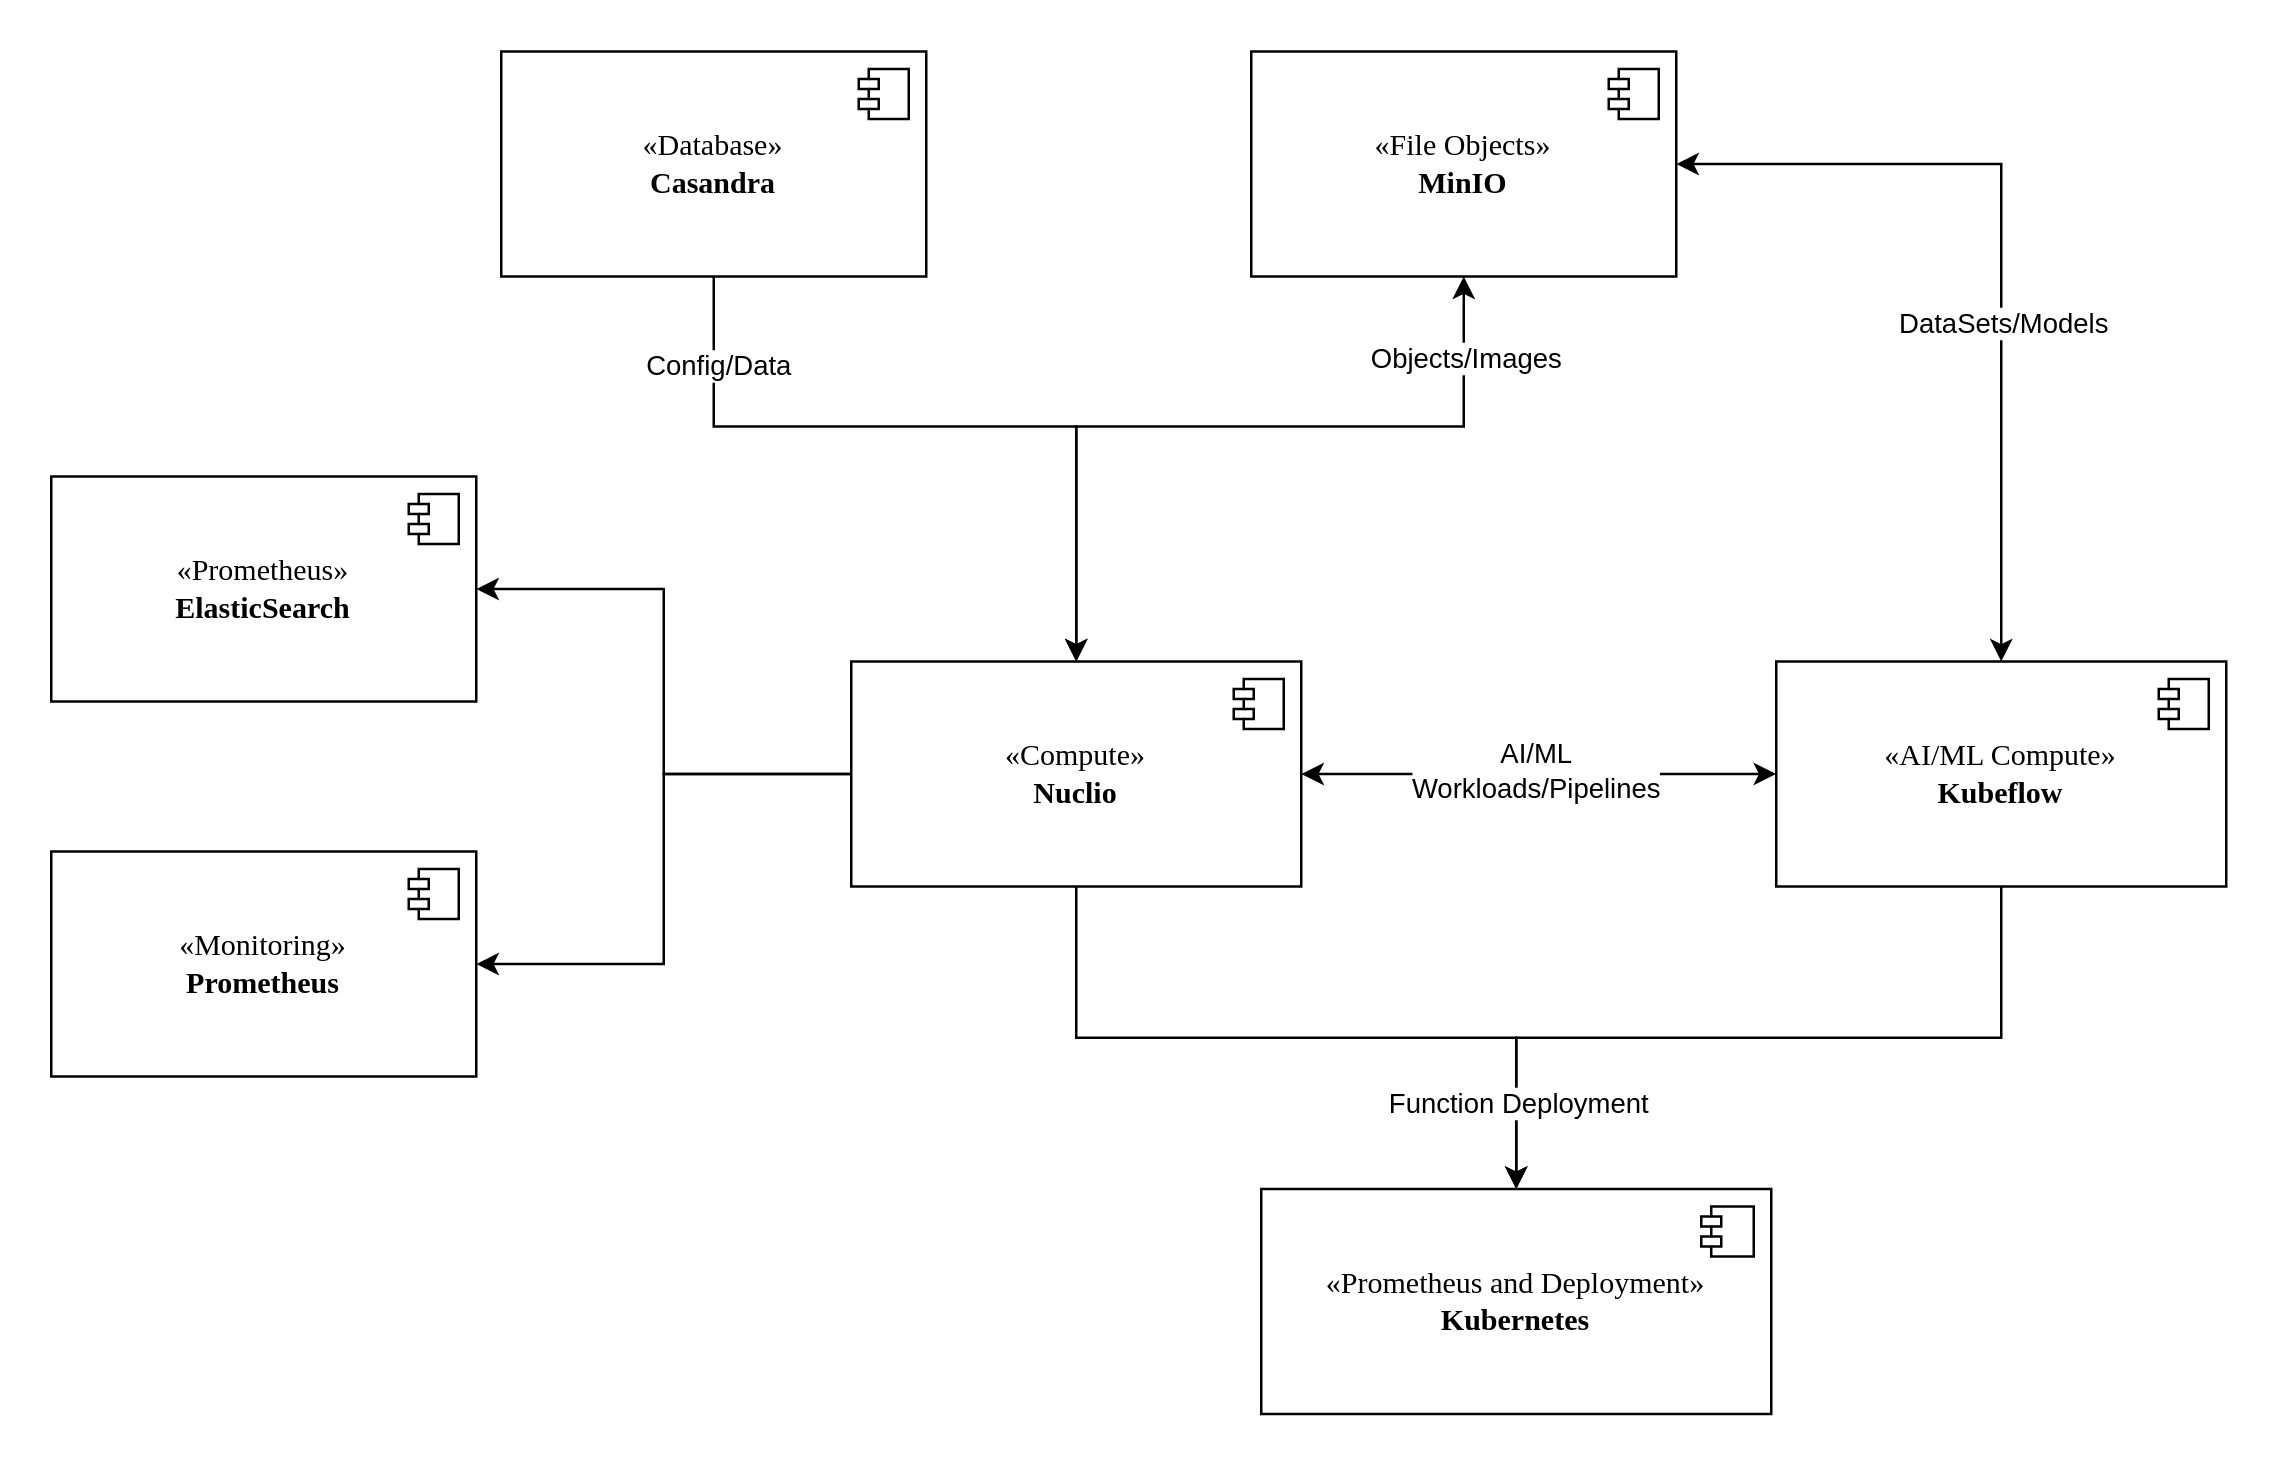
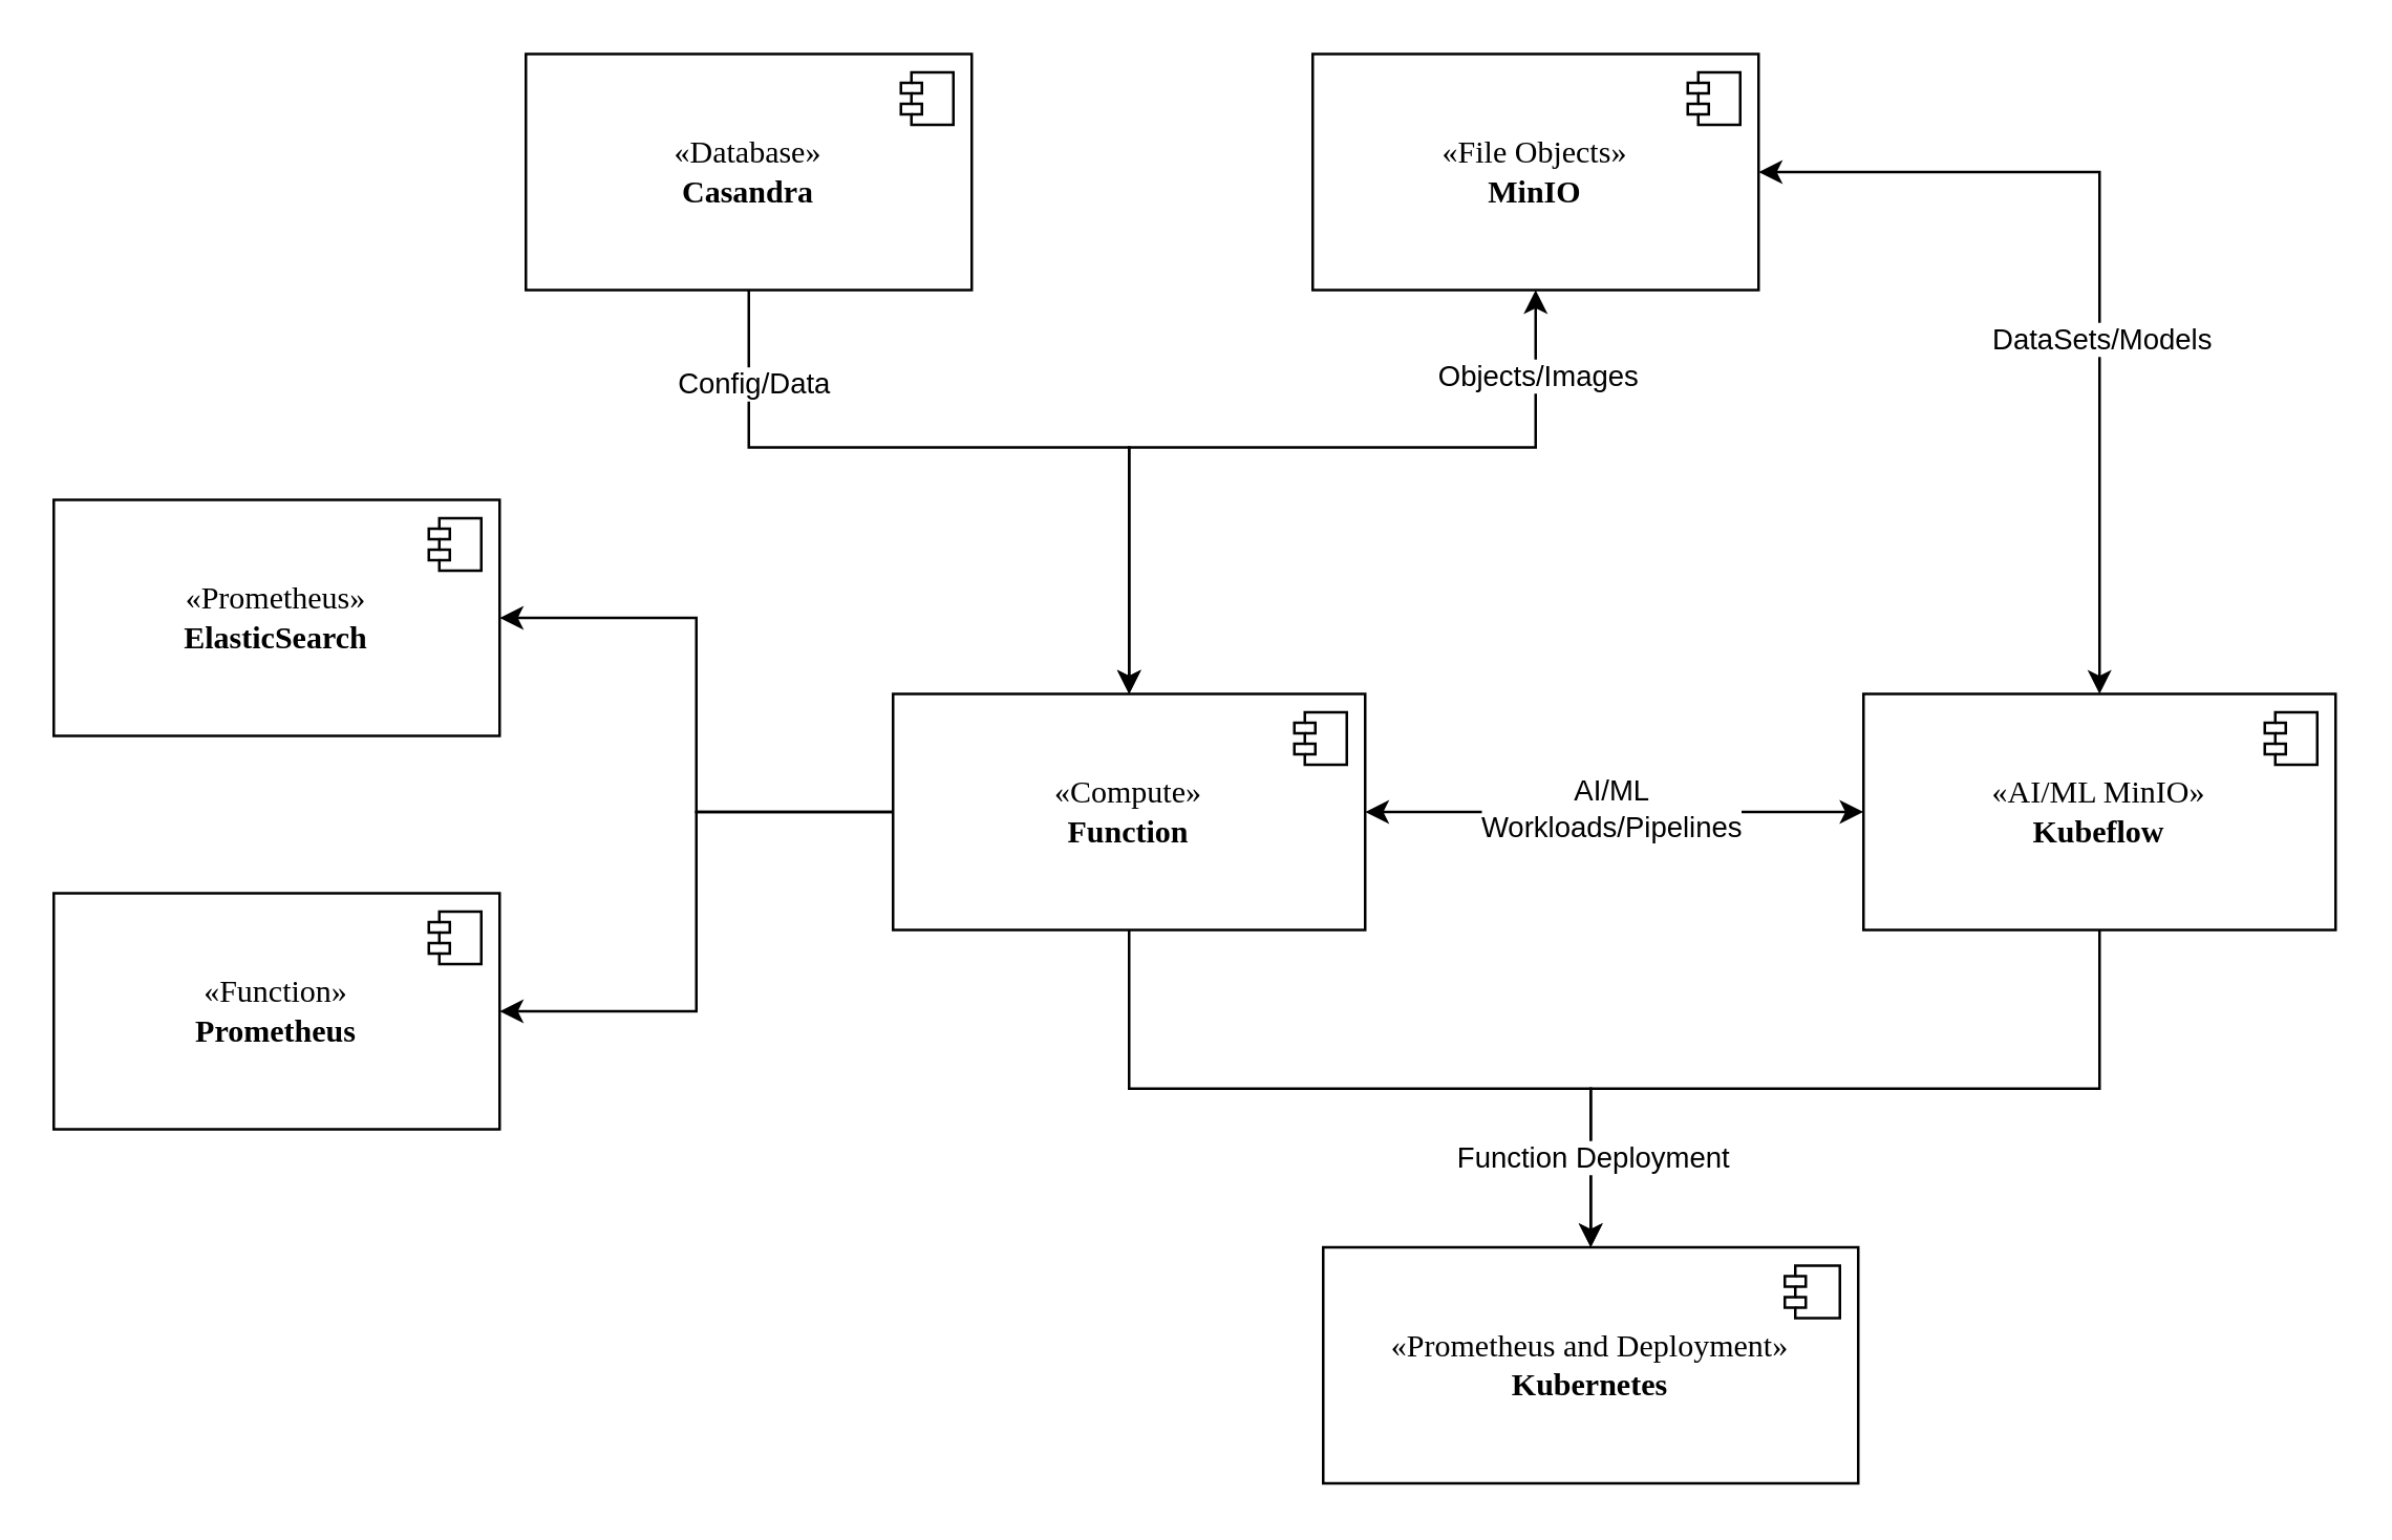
- <mxCell id="6" value="«Compute»&lt;br&gt;&lt;b&gt;Nuclio&lt;/b&gt;" style="html=1;dropTarget=0;whiteSpace=wrap;fontSize=12;fontFamily=Verdana;" parent="1" vertex="1"><mxGeometry x="340" y="264" width="180" height="90" as="geometry" /></mxCell>
+ <mxCell id="6" value="«Compute»&lt;br&gt;&lt;b&gt;Function&lt;/b&gt;" style="html=1;dropTarget=0;whiteSpace=wrap;fontSize=12;fontFamily=Verdana;" parent="1" vertex="1"><mxGeometry x="340" y="264" width="180" height="90" as="geometry" /></mxCell>
- <mxCell id="10" value="«AI/ML Compute»&lt;br&gt;&lt;b&gt;Kubeflow&lt;/b&gt;" style="html=1;dropTarget=0;whiteSpace=wrap;fontSize=12;fontFamily=Verdana;" parent="1" vertex="1"><mxGeometry x="710" y="264" width="180" height="90" as="geometry" /></mxCell>
+ <mxCell id="10" value="«AI/ML MinIO»&lt;br&gt;&lt;b&gt;Kubeflow&lt;/b&gt;" style="html=1;dropTarget=0;whiteSpace=wrap;fontSize=12;fontFamily=Verdana;" parent="1" vertex="1"><mxGeometry x="710" y="264" width="180" height="90" as="geometry" /></mxCell>
- <mxCell id="27" value="«Monitoring»&lt;br&gt;&lt;b&gt;Prometheus&lt;/b&gt;" style="html=1;dropTarget=0;whiteSpace=wrap;fontSize=12;fontFamily=Verdana;" parent="1" vertex="1"><mxGeometry x="20" y="340" width="170" height="90" as="geometry" /></mxCell>
+ <mxCell id="27" value="«Function»&lt;br&gt;&lt;b&gt;Prometheus&lt;/b&gt;" style="html=1;dropTarget=0;whiteSpace=wrap;fontSize=12;fontFamily=Verdana;" parent="1" vertex="1"><mxGeometry x="20" y="340" width="170" height="90" as="geometry" /></mxCell>
